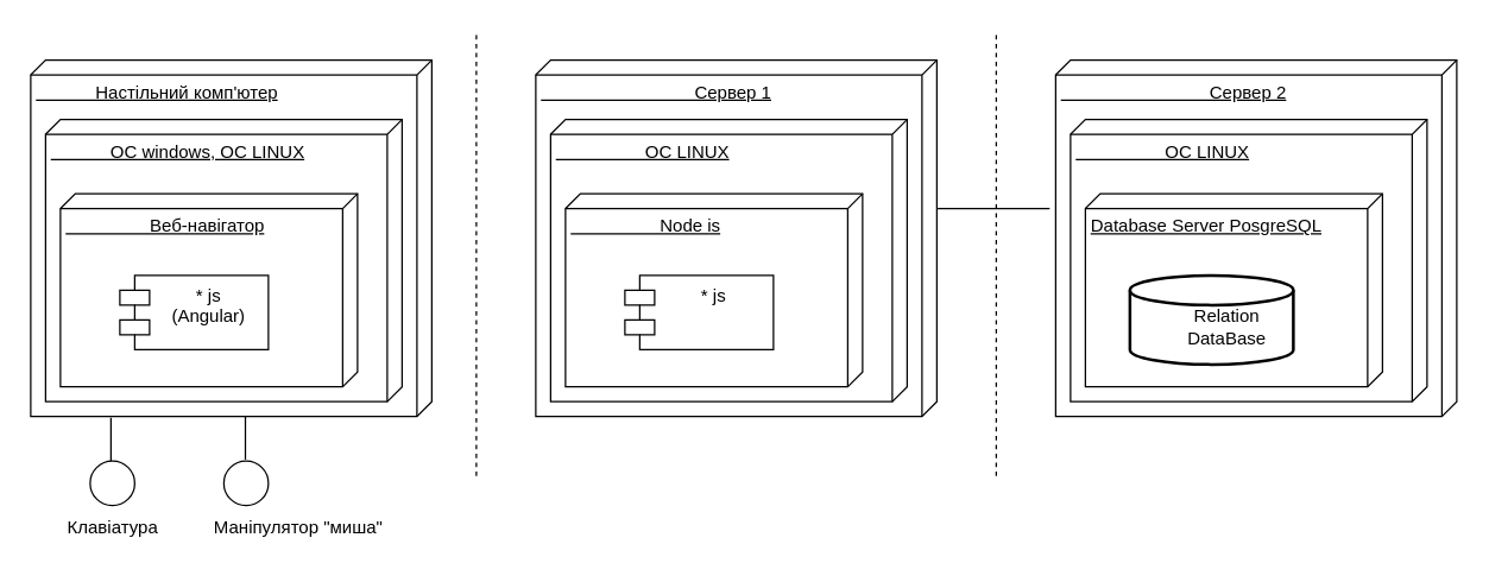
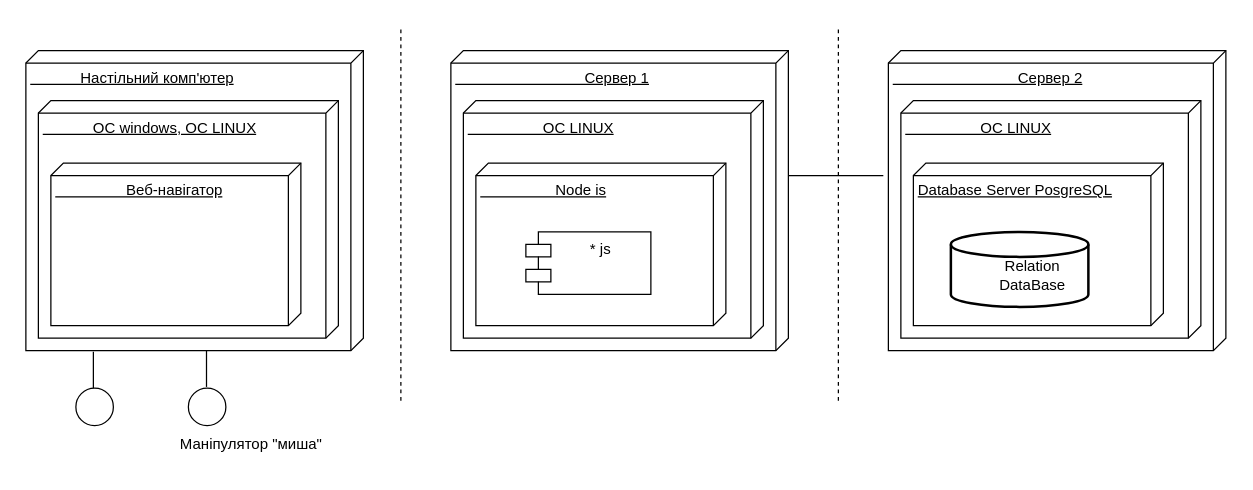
- <mxCell id="5" value="* js&#10;(Angular)&#10;" style="shape=module;align=left;spacingLeft=20;align=center;verticalAlign=top;" parent="1" vertex="1"><mxGeometry x="80" y="185" width="100" height="50" as="geometry" /></mxCell>
- <mxCell id="22" value="Клавіатура" style="text;html=1;align=center;verticalAlign=middle;resizable=0;points=[];autosize=1;strokeColor=none;fillColor=none;" parent="1" vertex="1"><mxGeometry x="35" y="340" width="80" height="30" as="geometry" /></mxCell>
